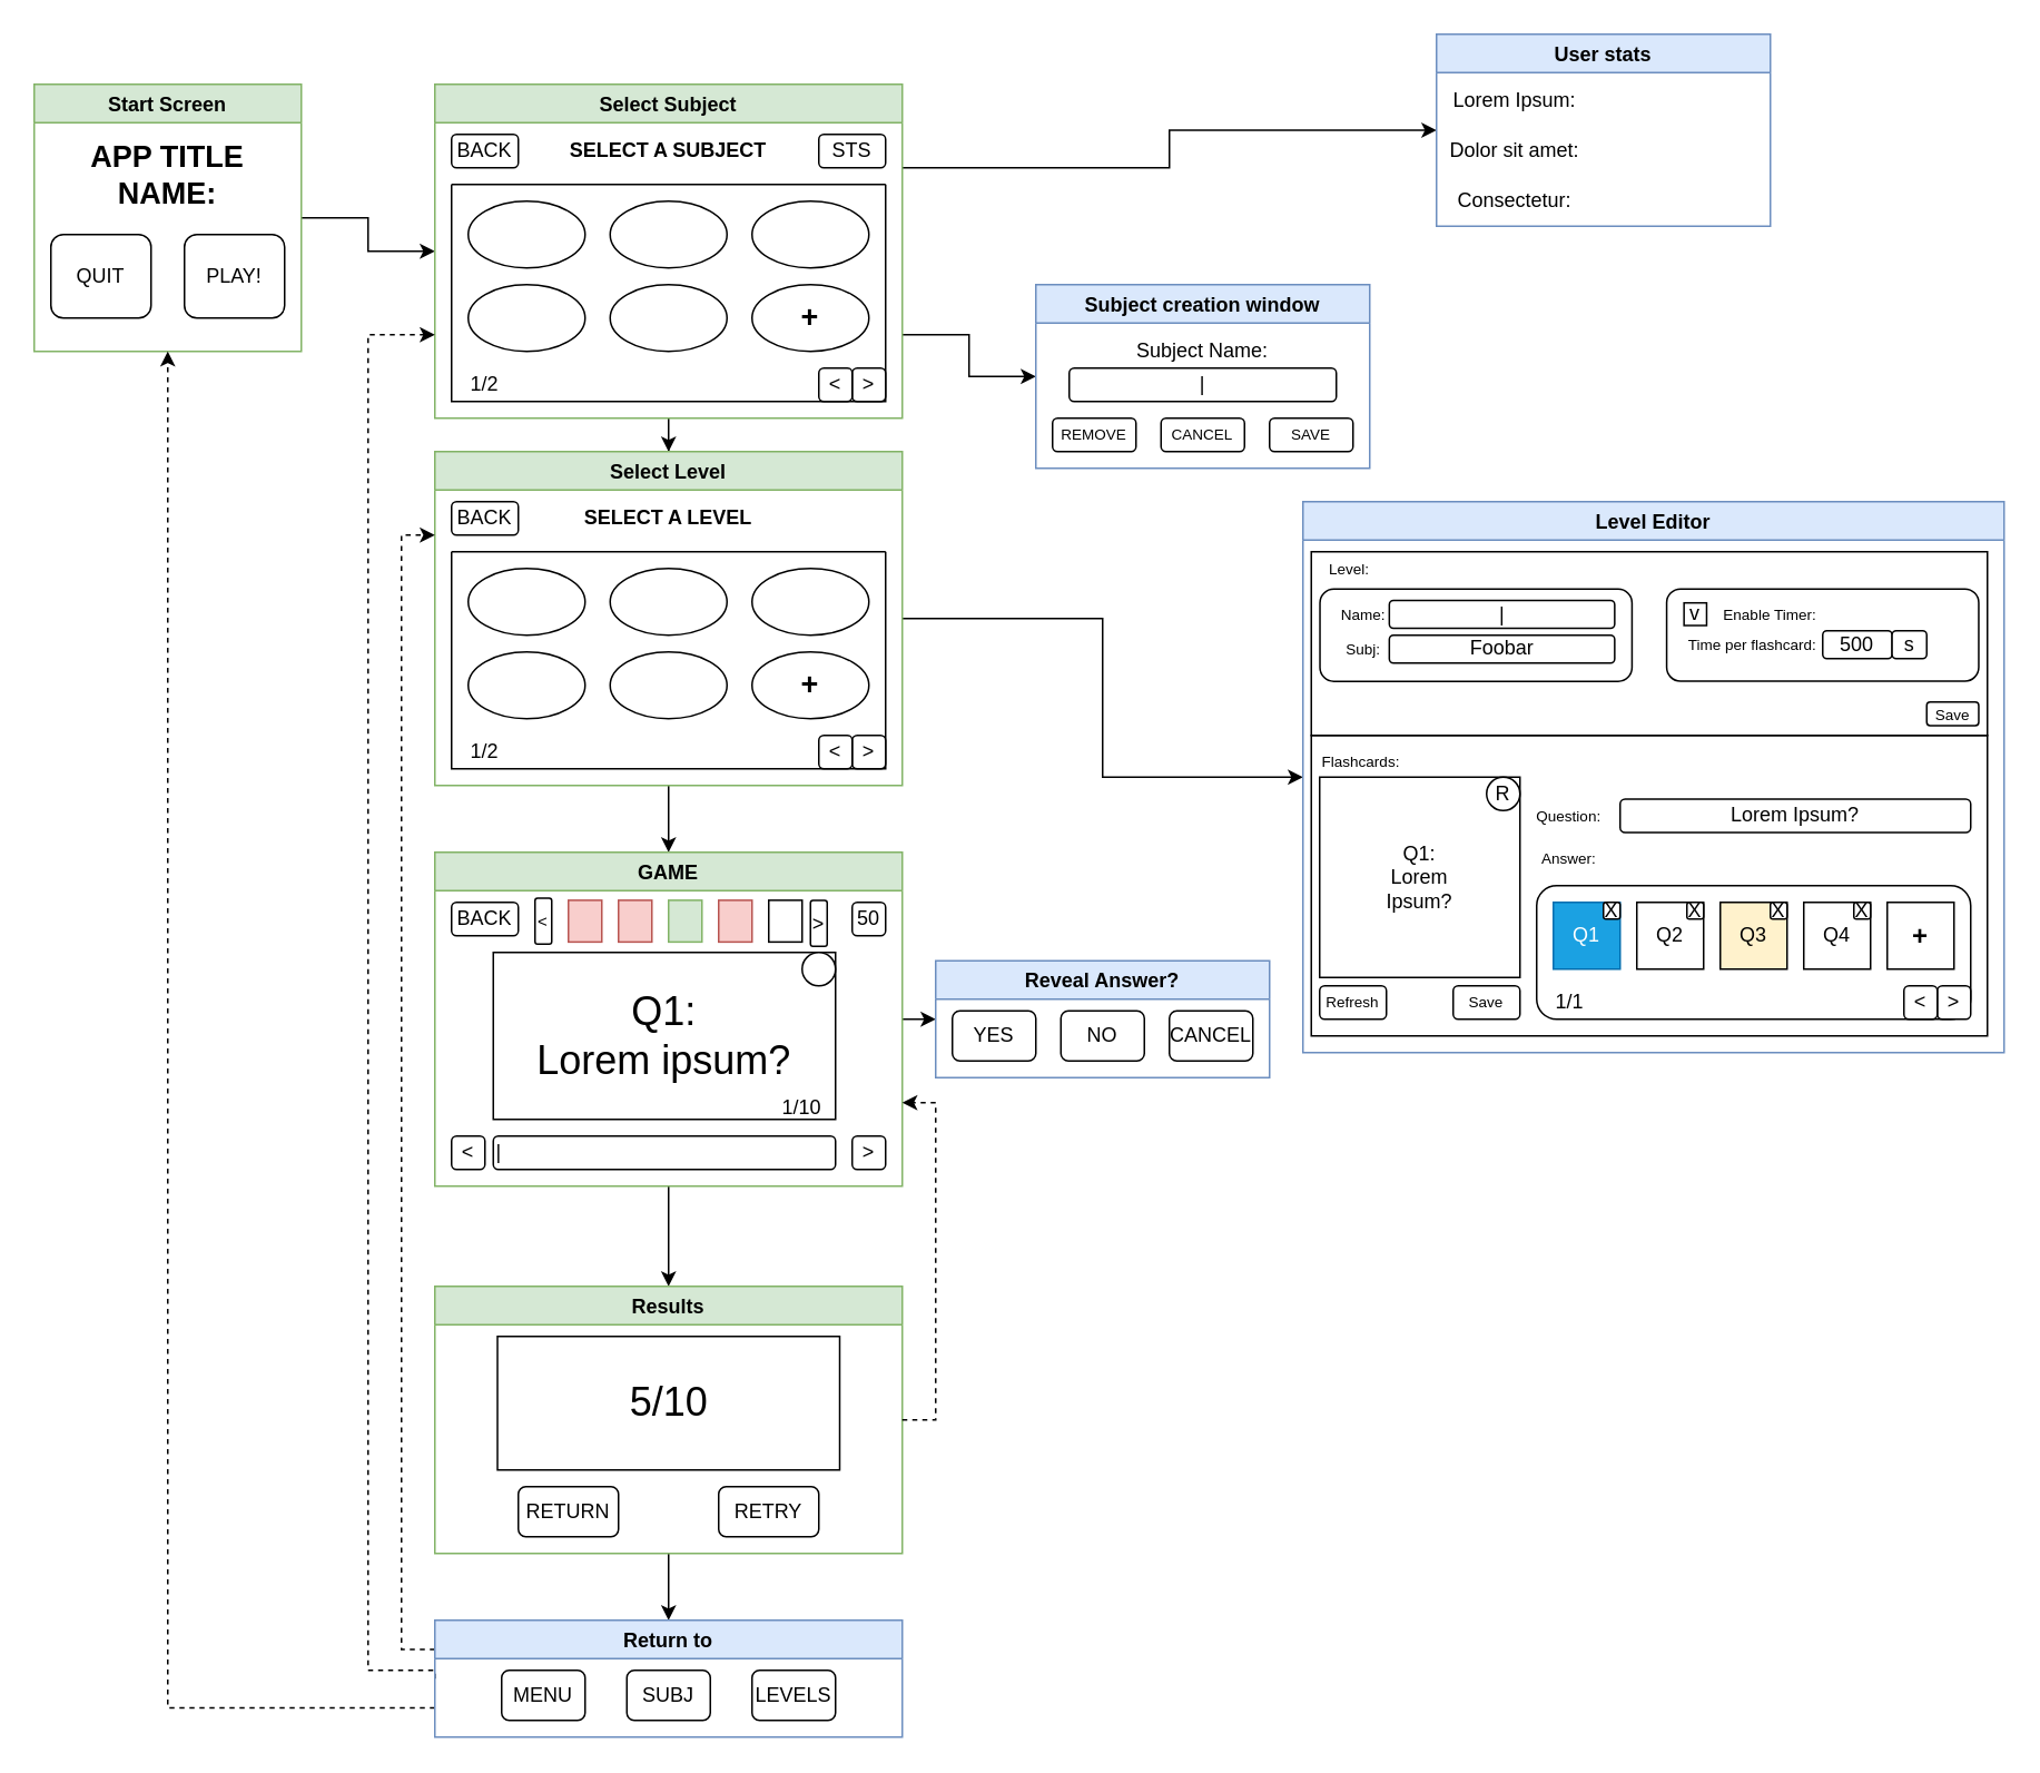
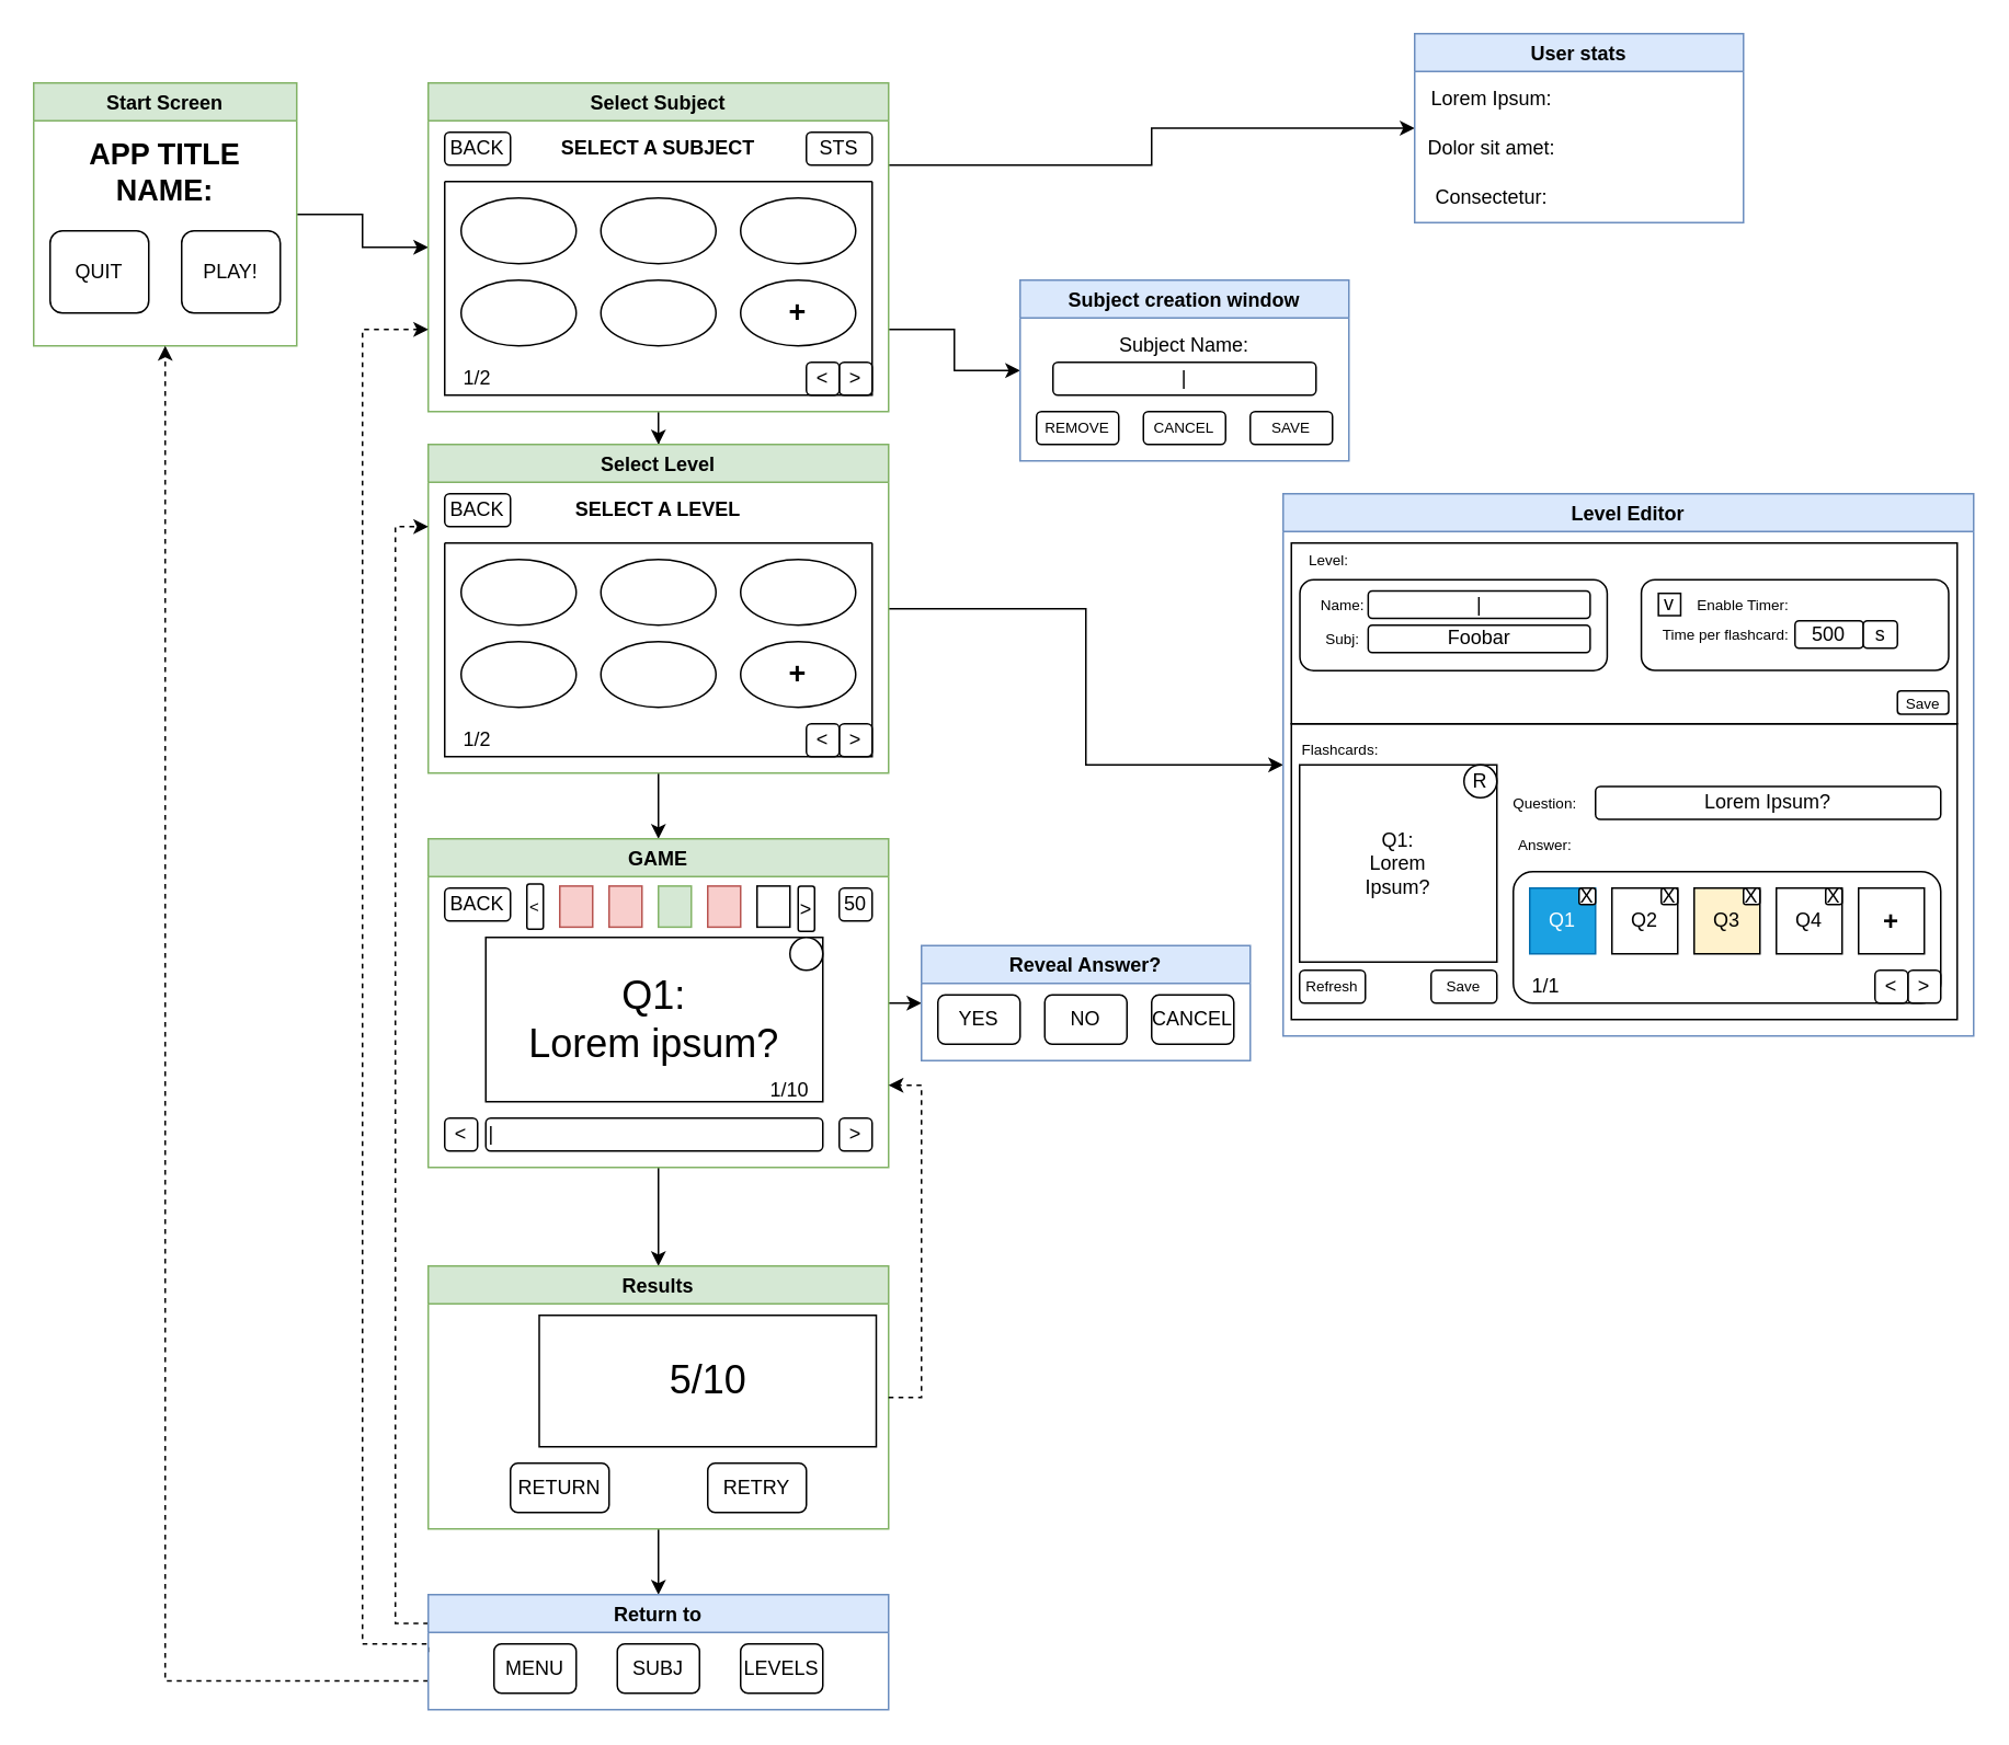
- <mxCell id="71" value="&lt;span style=&quot;font-size: 24px;&quot;&gt;5/10&lt;/span&gt;" style="rounded=0;whiteSpace=wrap;html=1;" parent="68" vertex="1"><mxGeometry x="37.5" y="30" width="205" height="80" as="geometry" /></mxCell>
+ <mxCell id="71" value="&lt;span style=&quot;font-size: 24px;&quot;&gt;5/10&lt;/span&gt;" style="rounded=0;whiteSpace=wrap;html=1;" parent="68" vertex="1"><mxGeometry x="67.5" y="30" width="205" height="80" as="geometry" /></mxCell>
